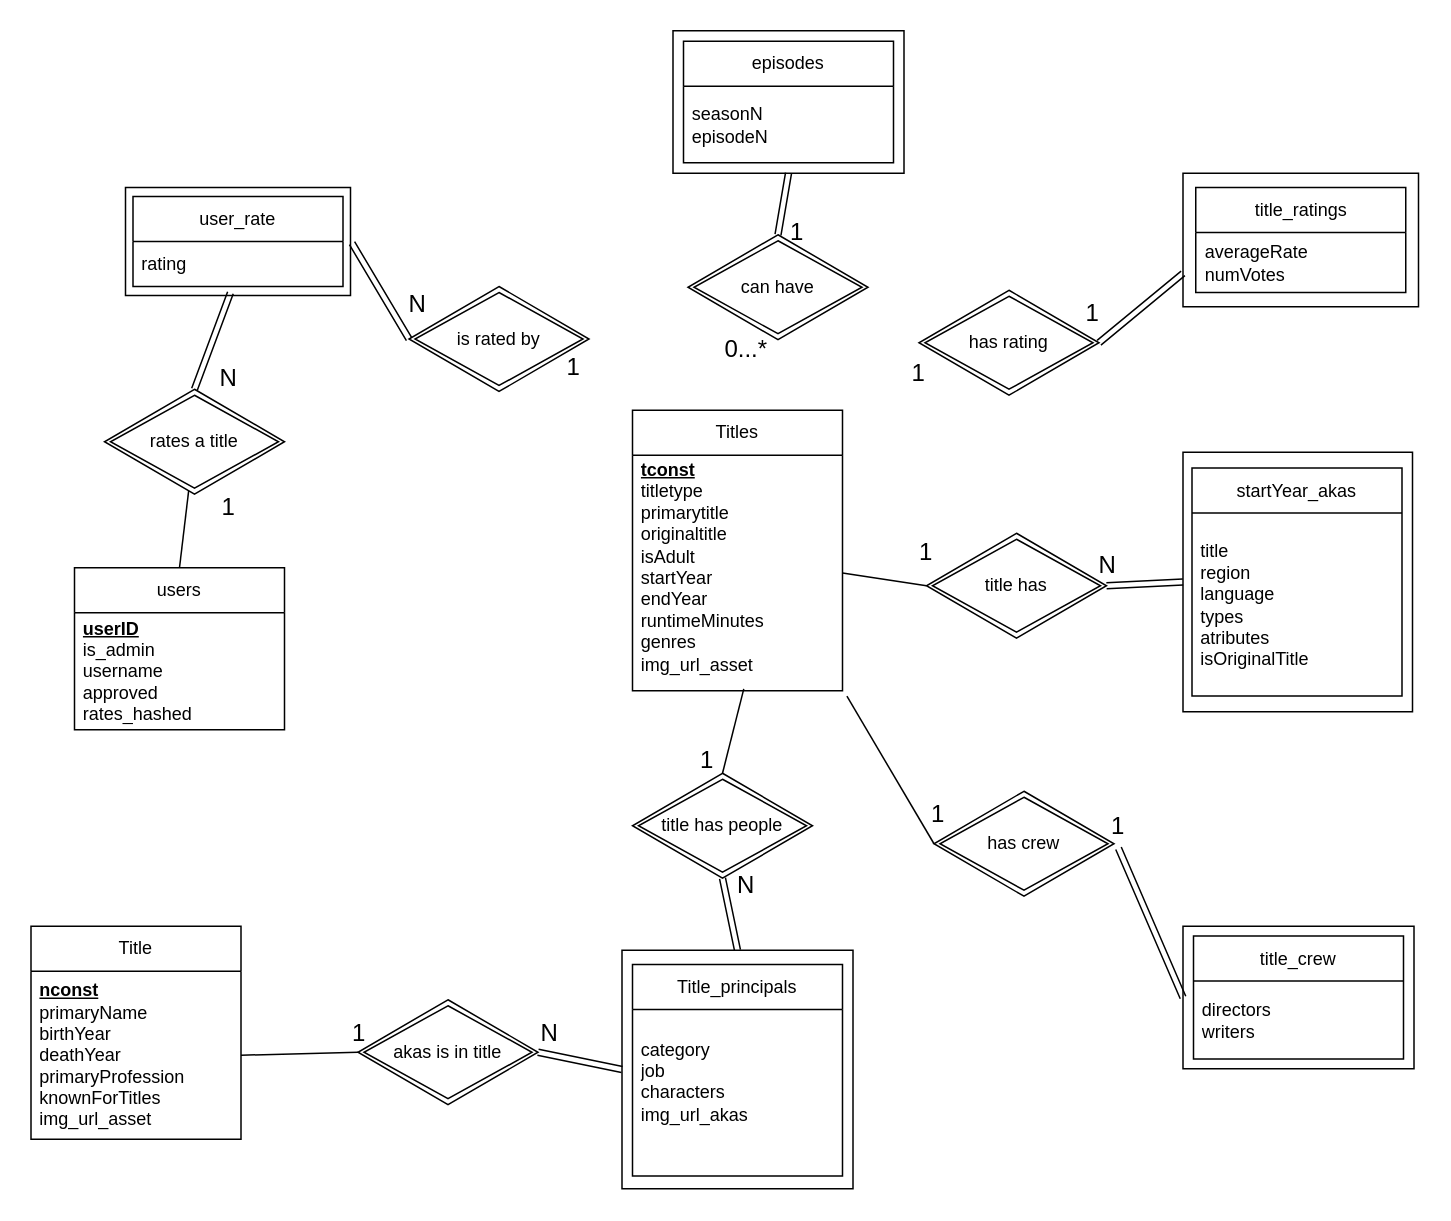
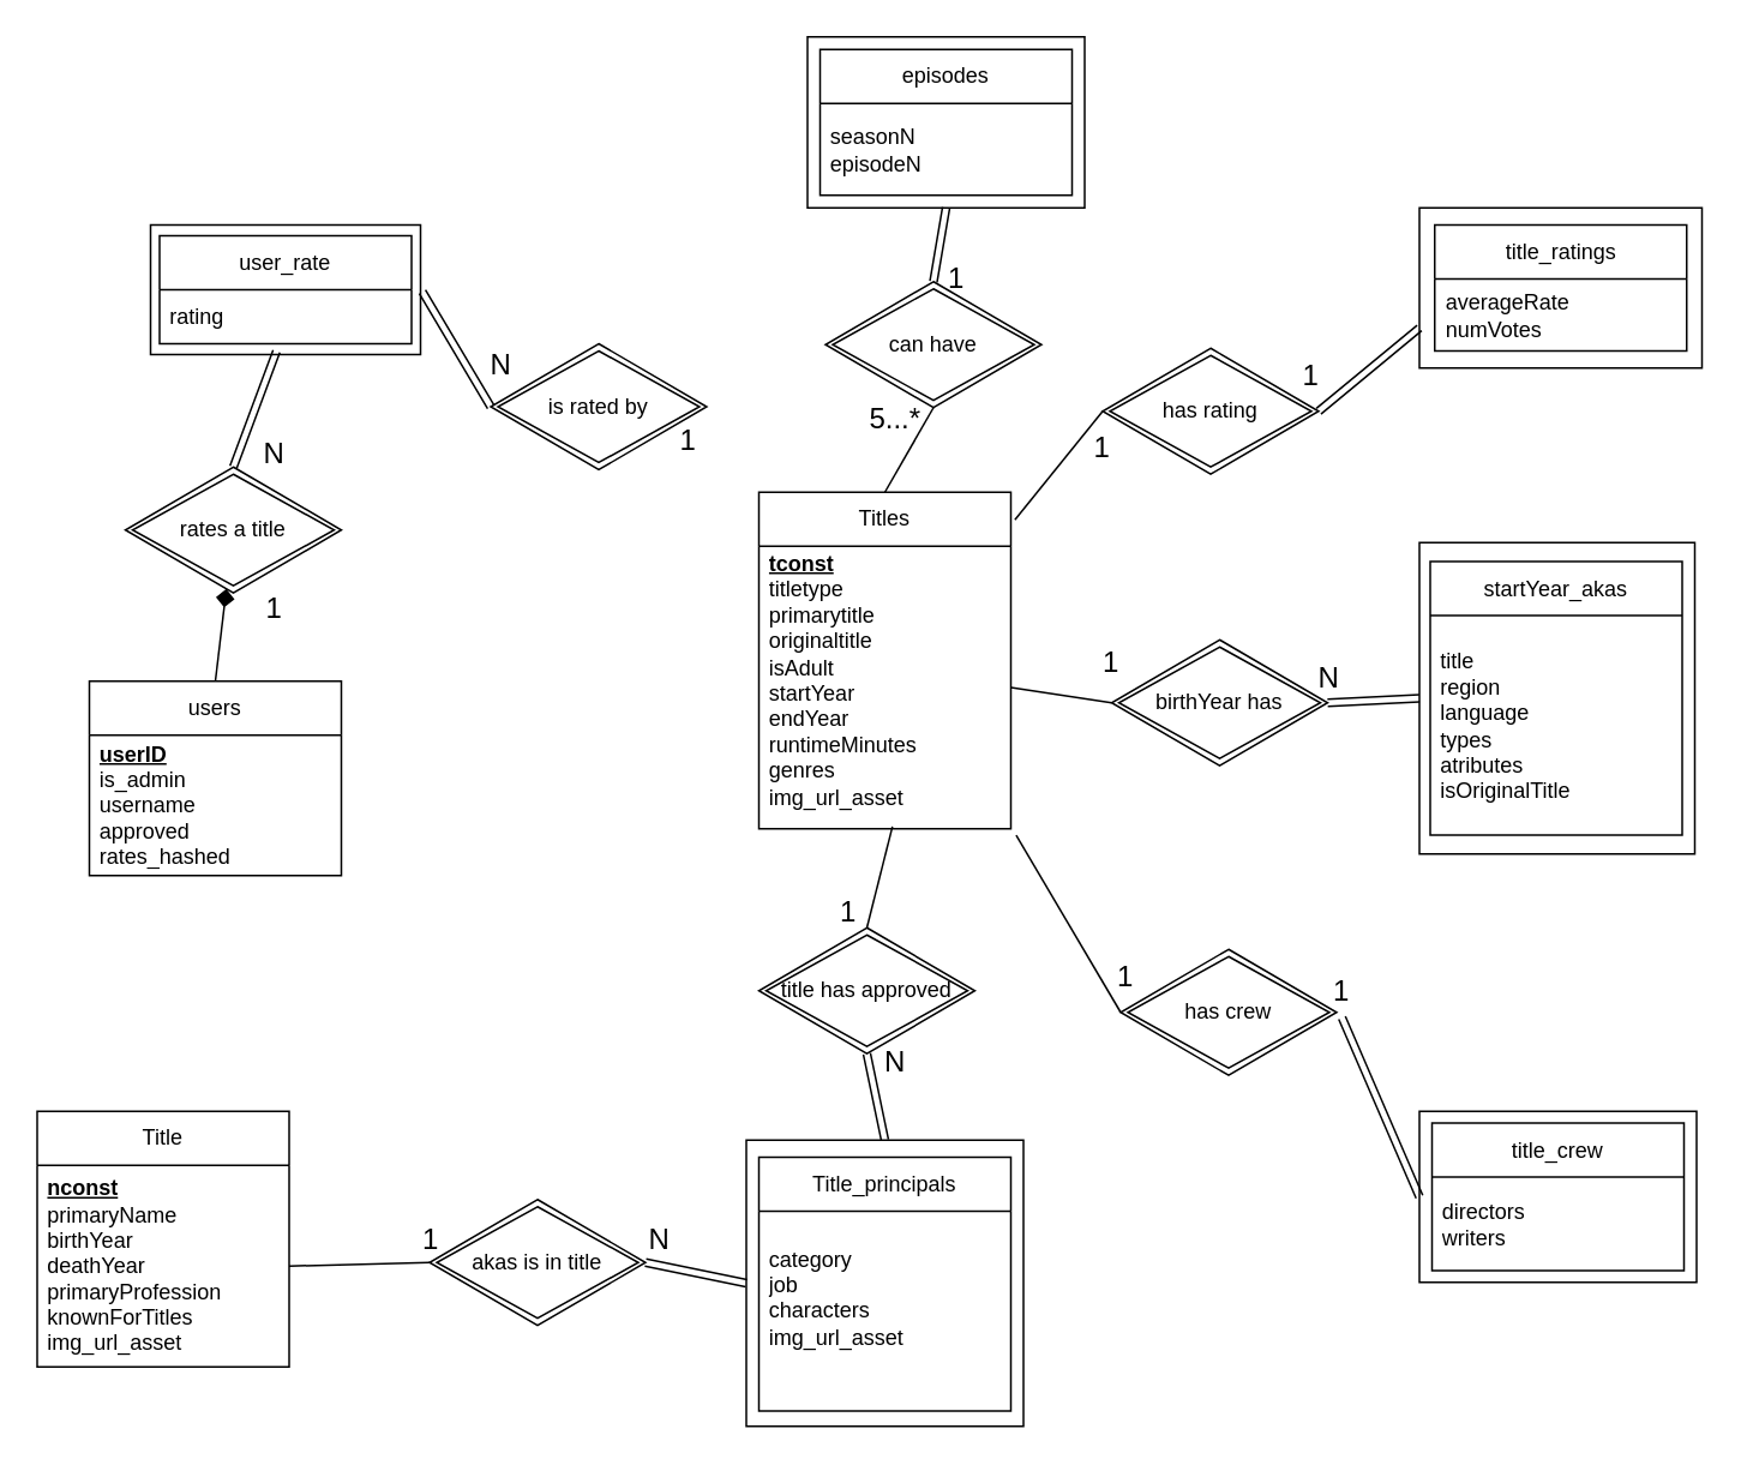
- <mxCell id="39" value="0...*" style="text;html=1;align=center;verticalAlign=middle;whiteSpace=wrap;rounded=0;fontSize=16;" vertex="1" parent="1"><mxGeometry x="467" y="216.5" width="60" height="30" as="geometry" /></mxCell>
+ <mxCell id="39" value="5...*" style="text;html=1;align=center;verticalAlign=middle;whiteSpace=wrap;rounded=0;fontSize=16;" vertex="1" parent="1"><mxGeometry x="467" y="216.5" width="60" height="30" as="geometry" /></mxCell>
+ <mxCell id="38" value="" style="endArrow=none;html=1;rounded=0;fontSize=12;startSize=8;endSize=8;exitX=0.5;exitY=0;exitDx=0;exitDy=0;entryX=0.5;entryY=1;entryDx=0;entryDy=0;" edge="1" parent="1" source="2" target="35"><mxGeometry width="50" height="50" relative="1" as="geometry"><mxPoint x="477" y="266" as="sourcePoint" /><mxPoint x="483" y="215" as="targetPoint" /></mxGeometry></mxCell>
+ <mxCell id="45" value="" style="endArrow=none;html=1;rounded=0;fontSize=12;startSize=8;endSize=8;entryX=0;entryY=0.5;entryDx=0;entryDy=0;exitX=1.016;exitY=0.082;exitDx=0;exitDy=0;exitPerimeter=0;" edge="1" parent="1" source="2" target="41"><mxGeometry width="50" height="50" relative="1" as="geometry"><mxPoint x="578" y="316" as="sourcePoint" /><mxPoint x="628" y="266" as="targetPoint" /></mxGeometry></mxCell>
- <mxCell id="30" value="" style="endArrow=none;html=1;rounded=0;fontSize=12;startSize=8;endSize=8;exitX=0.5;exitY=0;exitDx=0;exitDy=0;" edge="1" parent="1" source="6" target="26"><mxGeometry width="50" height="50" relative="1" as="geometry"><mxPoint x="551" y="425" as="sourcePoint" /><mxPoint x="601" y="375" as="targetPoint" /></mxGeometry></mxCell>
+ <mxCell id="30" value="" style="endArrow=diamond;html=1;rounded=0;fontSize=12;startSize=8;endSize=8;exitX=0.5;exitY=0;exitDx=0;exitDy=0;" edge="1" parent="1" source="6" target="26"><mxGeometry width="50" height="50" relative="1" as="geometry"><mxPoint x="551" y="425" as="sourcePoint" /><mxPoint x="601" y="375" as="targetPoint" /></mxGeometry></mxCell>
- <mxCell id="40" value="title has" style="shape=rhombus;double=1;perimeter=rhombusPerimeter;whiteSpace=wrap;html=1;align=center;" vertex="1" parent="1"><mxGeometry x="617" y="355" width="120" height="70" as="geometry" /></mxCell>
+ <mxCell id="40" value="birthYear has" style="shape=rhombus;double=1;perimeter=rhombusPerimeter;whiteSpace=wrap;html=1;align=center;" vertex="1" parent="1"><mxGeometry x="617" y="355" width="120" height="70" as="geometry" /></mxCell>
- <mxCell id="42" value="title has people" style="shape=rhombus;double=1;perimeter=rhombusPerimeter;whiteSpace=wrap;html=1;align=center;" vertex="1" parent="1"><mxGeometry x="421" y="515" width="120" height="70" as="geometry" /></mxCell>
+ <mxCell id="42" value="title has approved" style="shape=rhombus;double=1;perimeter=rhombusPerimeter;whiteSpace=wrap;html=1;align=center;" vertex="1" parent="1"><mxGeometry x="421" y="515" width="120" height="70" as="geometry" /></mxCell>
- <mxCell id="16" value="category&lt;br&gt;job&lt;br&gt;characters&lt;br&gt;img_url_akas&lt;div&gt;&lt;br&gt;&lt;/div&gt;" style="text;strokeColor=none;fillColor=none;align=left;verticalAlign=middle;spacingLeft=4;spacingRight=4;overflow=hidden;points=[[0,0.5],[1,0.5]];portConstraint=eastwest;rotatable=0;whiteSpace=wrap;html=1;" vertex="1" parent="15"><mxGeometry y="30" width="140" height="111" as="geometry" /></mxCell>
+ <mxCell id="16" value="category&lt;br&gt;job&lt;br&gt;characters&lt;br&gt;img_url_asset&lt;div&gt;&lt;br&gt;&lt;/div&gt;" style="text;strokeColor=none;fillColor=none;align=left;verticalAlign=middle;spacingLeft=4;spacingRight=4;overflow=hidden;points=[[0,0.5],[1,0.5]];portConstraint=eastwest;rotatable=0;whiteSpace=wrap;html=1;" vertex="1" parent="15"><mxGeometry y="30" width="140" height="111" as="geometry" /></mxCell>
